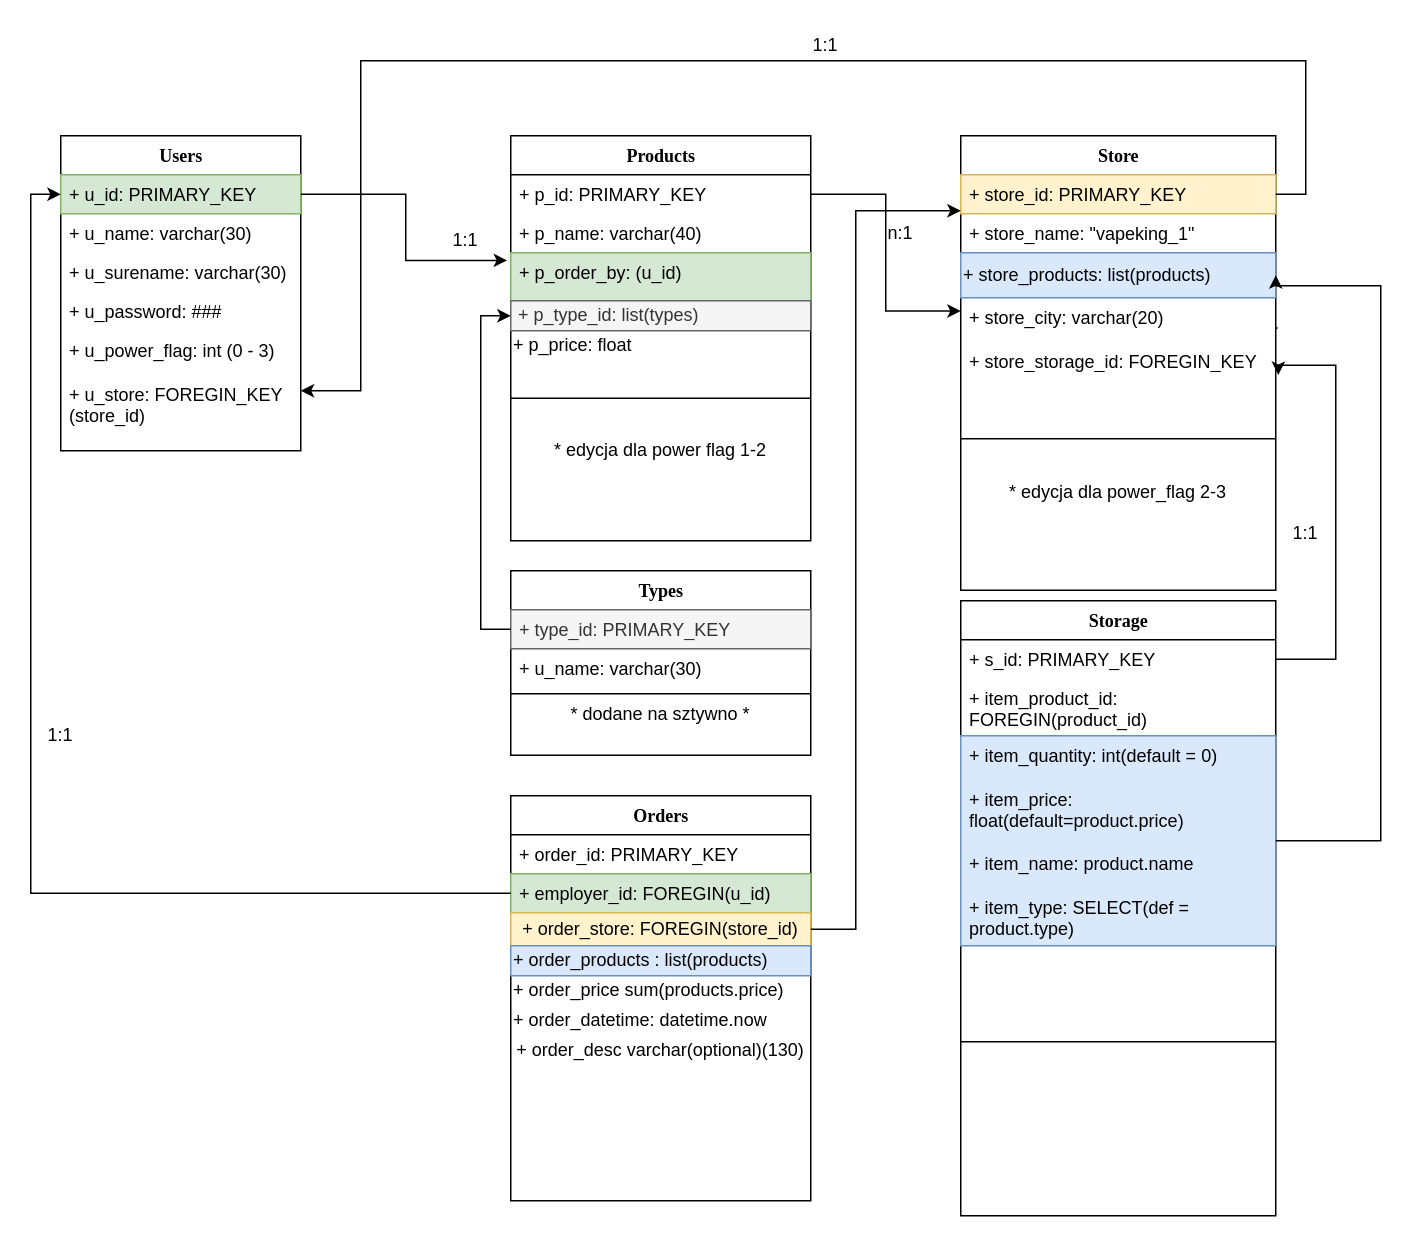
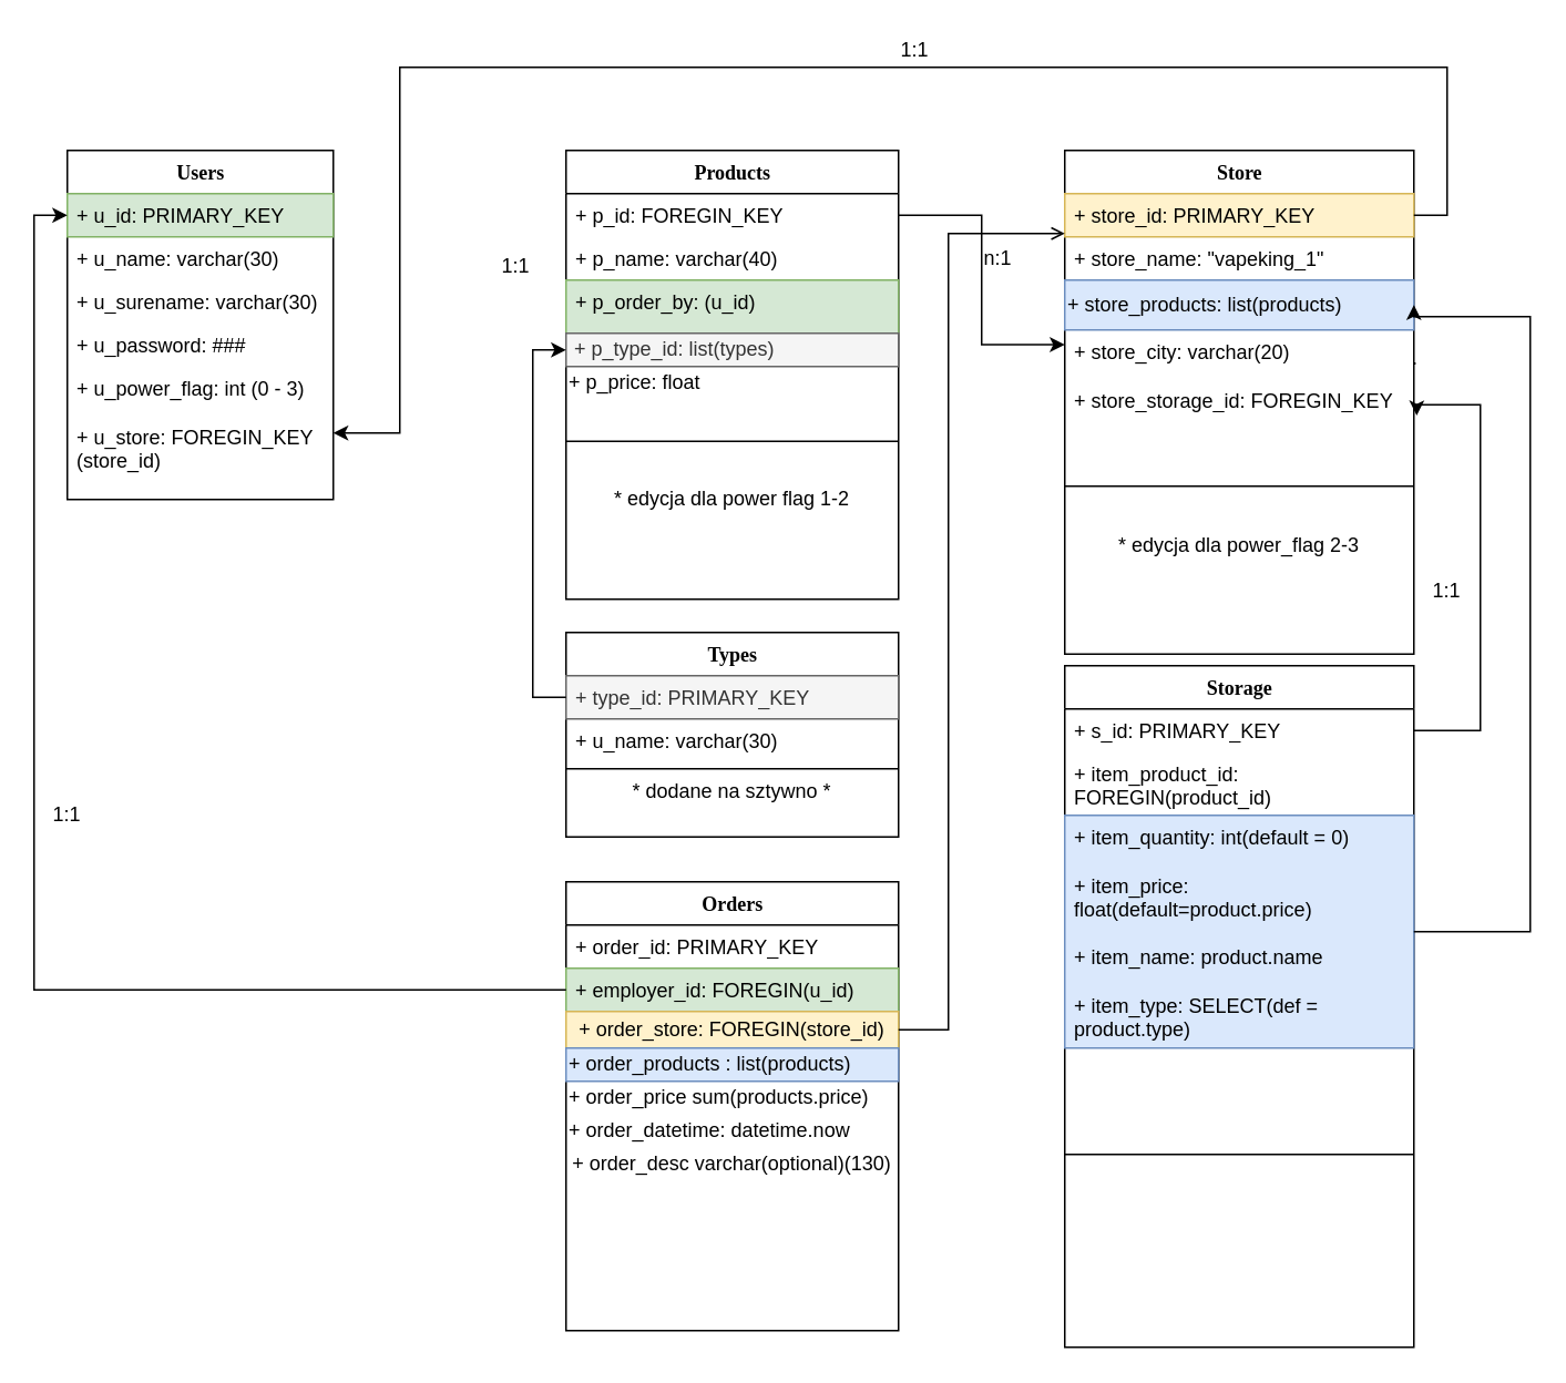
- <mxCell id="9" value="+ p_id: PRIMARY_KEY" style="text;html=1;strokeColor=none;fillColor=none;align=left;verticalAlign=top;spacingLeft=4;spacingRight=4;whiteSpace=wrap;overflow=hidden;rotatable=0;points=[[0,0.5],[1,0.5]];portConstraint=eastwest;" vertex="1" parent="8"><mxGeometry y="26" width="200" height="26" as="geometry" /></mxCell>
+ <mxCell id="9" value="+ p_id: FOREGIN_KEY" style="text;html=1;strokeColor=none;fillColor=none;align=left;verticalAlign=top;spacingLeft=4;spacingRight=4;whiteSpace=wrap;overflow=hidden;rotatable=0;points=[[0,0.5],[1,0.5]];portConstraint=eastwest;" vertex="1" parent="8"><mxGeometry y="26" width="200" height="26" as="geometry" /></mxCell>
- <mxCell id="53" style="edgeStyle=orthogonalEdgeStyle;rounded=0;orthogonalLoop=1;jettySize=auto;html=1;exitX=1;exitY=0.5;exitDx=0;exitDy=0;" edge="1" parent="1" source="43" target="17"><mxGeometry relative="1" as="geometry"><Array as="points"><mxPoint x="570" y="619" /><mxPoint x="570" y="140" /></Array></mxGeometry></mxCell>
+ <mxCell id="53" style="edgeStyle=orthogonalEdgeStyle;rounded=0;orthogonalLoop=1;jettySize=auto;html=1;exitX=1;exitY=0.5;exitDx=0;exitDy=0;endArrow=open;" edge="1" parent="1" source="43" target="17"><mxGeometry relative="1" as="geometry"><Array as="points"><mxPoint x="570" y="619" /><mxPoint x="570" y="140" /></Array></mxGeometry></mxCell>
- <mxCell id="28" style="edgeStyle=orthogonalEdgeStyle;rounded=0;orthogonalLoop=1;jettySize=auto;html=1;entryX=-0.012;entryY=0.159;entryDx=0;entryDy=0;entryPerimeter=0;" edge="1" parent="1" source="3" target="11"><mxGeometry relative="1" as="geometry" /></mxCell>
